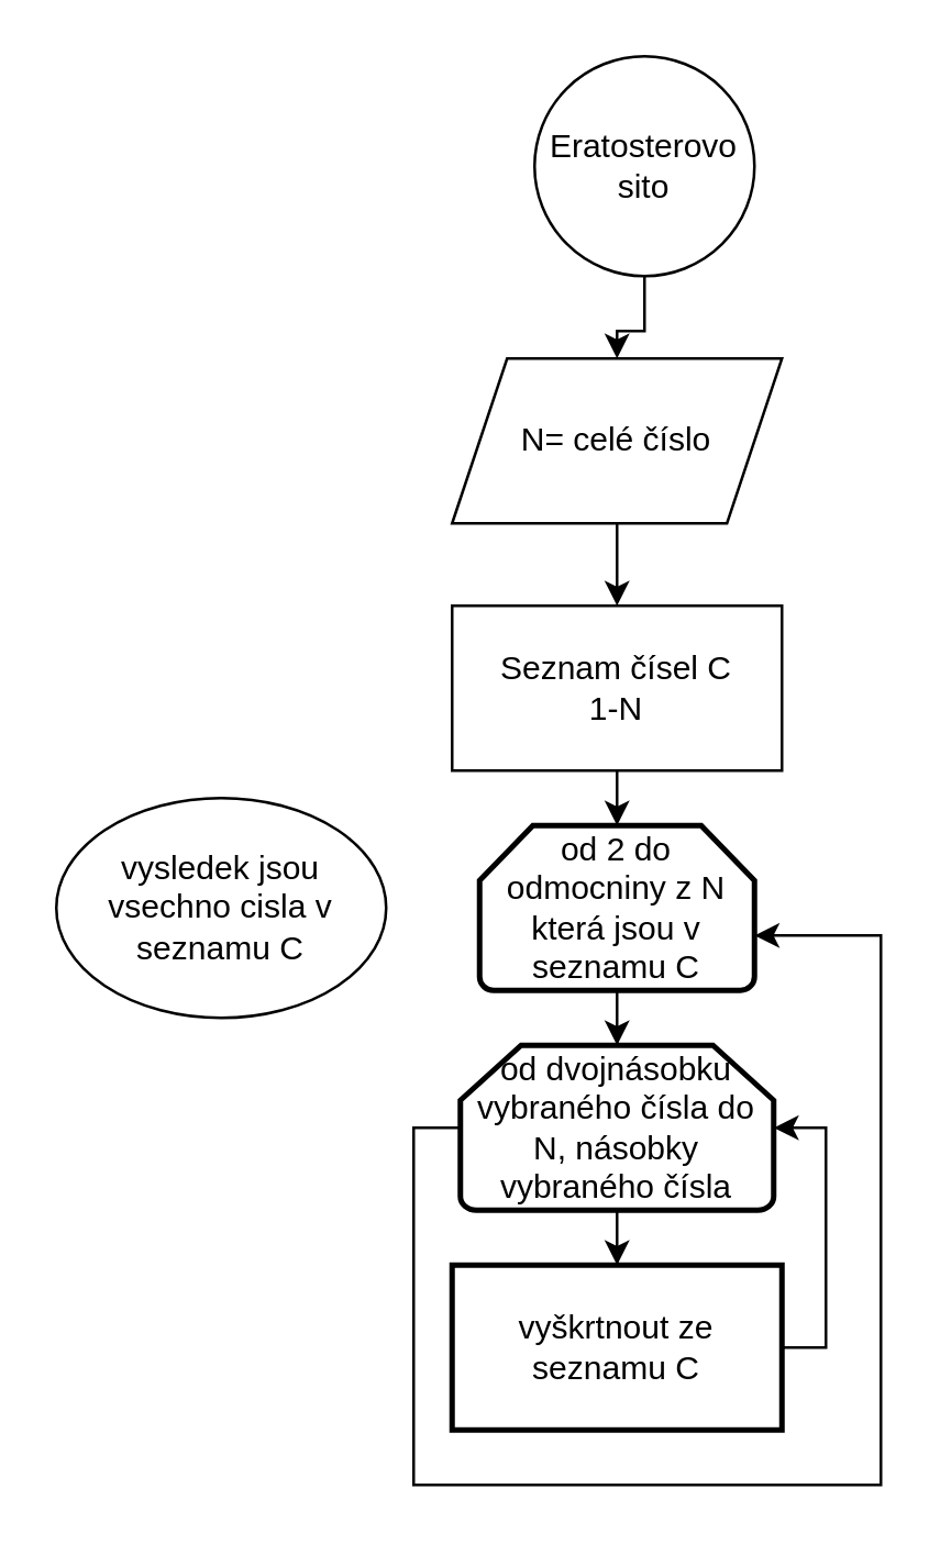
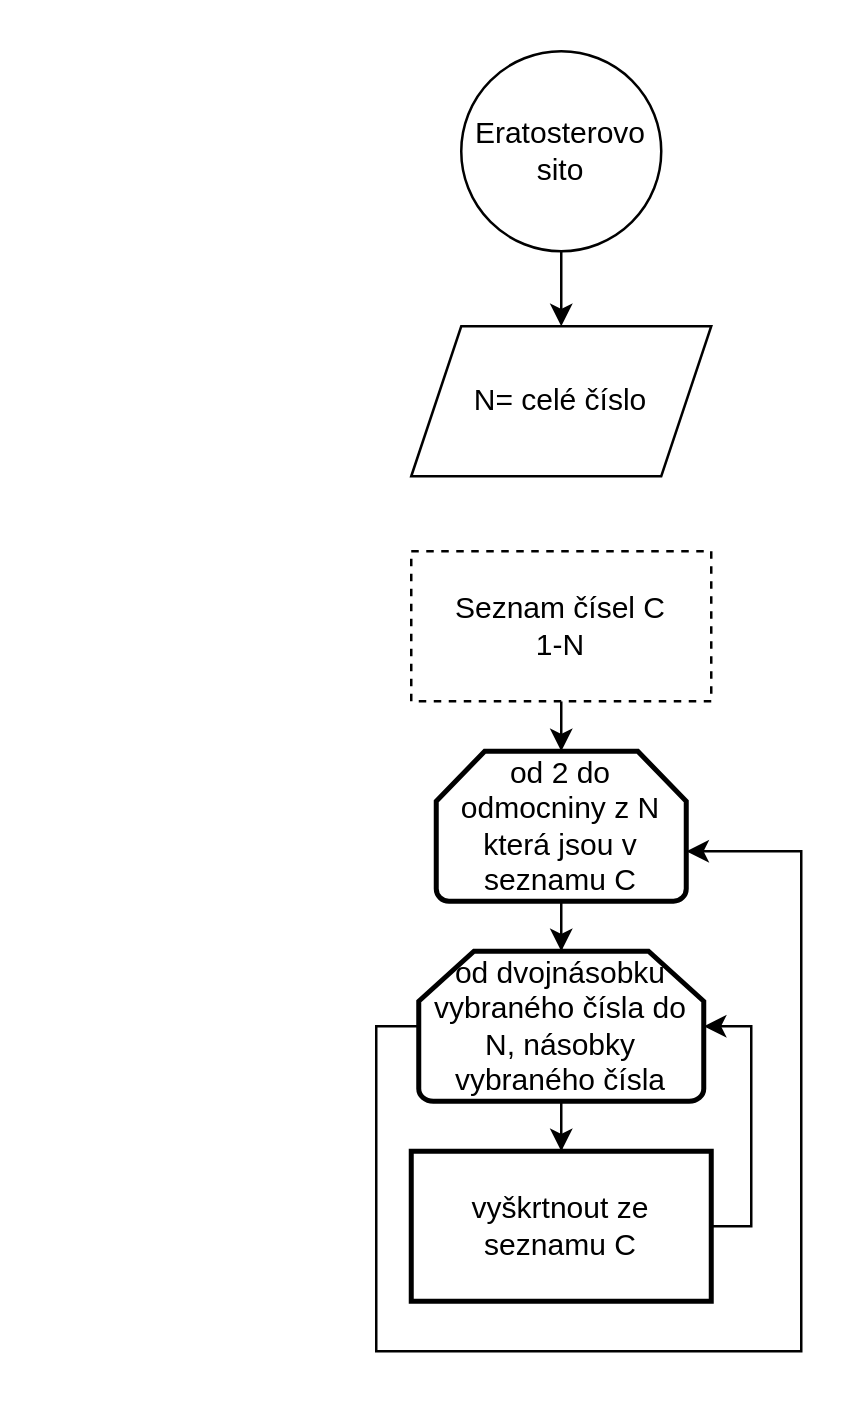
- <mxCell id="3" value="Eratosterovo sito" style="ellipse;whiteSpace=wrap;html=1;aspect=fixed;" vertex="1" parent="1"><mxGeometry x="194" y="20" width="80" height="80" as="geometry" /></mxCell>
+ <mxCell id="3" value="Eratosterovo sito" style="ellipse;whiteSpace=wrap;html=1;aspect=fixed;" vertex="1" parent="1"><mxGeometry x="184" y="20" width="80" height="80" as="geometry" /></mxCell>
- <mxCell id="4" value="" style="edgeStyle=orthogonalEdgeStyle;rounded=0;orthogonalLoop=1;jettySize=auto;html=1;" edge="1" parent="1" source="5" target="7"><mxGeometry relative="1" as="geometry" /></mxCell>
- <mxCell id="7" value="Seznam čísel C&lt;br&gt;1-N" style="whiteSpace=wrap;html=1;" vertex="1" parent="1"><mxGeometry x="164" y="220" width="120" height="60" as="geometry" /></mxCell>
+ <mxCell id="7" value="Seznam čísel C&lt;br&gt;1-N" style="whiteSpace=wrap;html=1;dashed=1;" vertex="1" parent="1"><mxGeometry x="164" y="220" width="120" height="60" as="geometry" /></mxCell>
- <mxCell id="10" value="vysledek jsou vsechno cisla v seznamu C" style="ellipse;whiteSpace=wrap;html=1;" vertex="1" parent="1"><mxGeometry x="20" y="290" width="120" height="80" as="geometry" /></mxCell>
